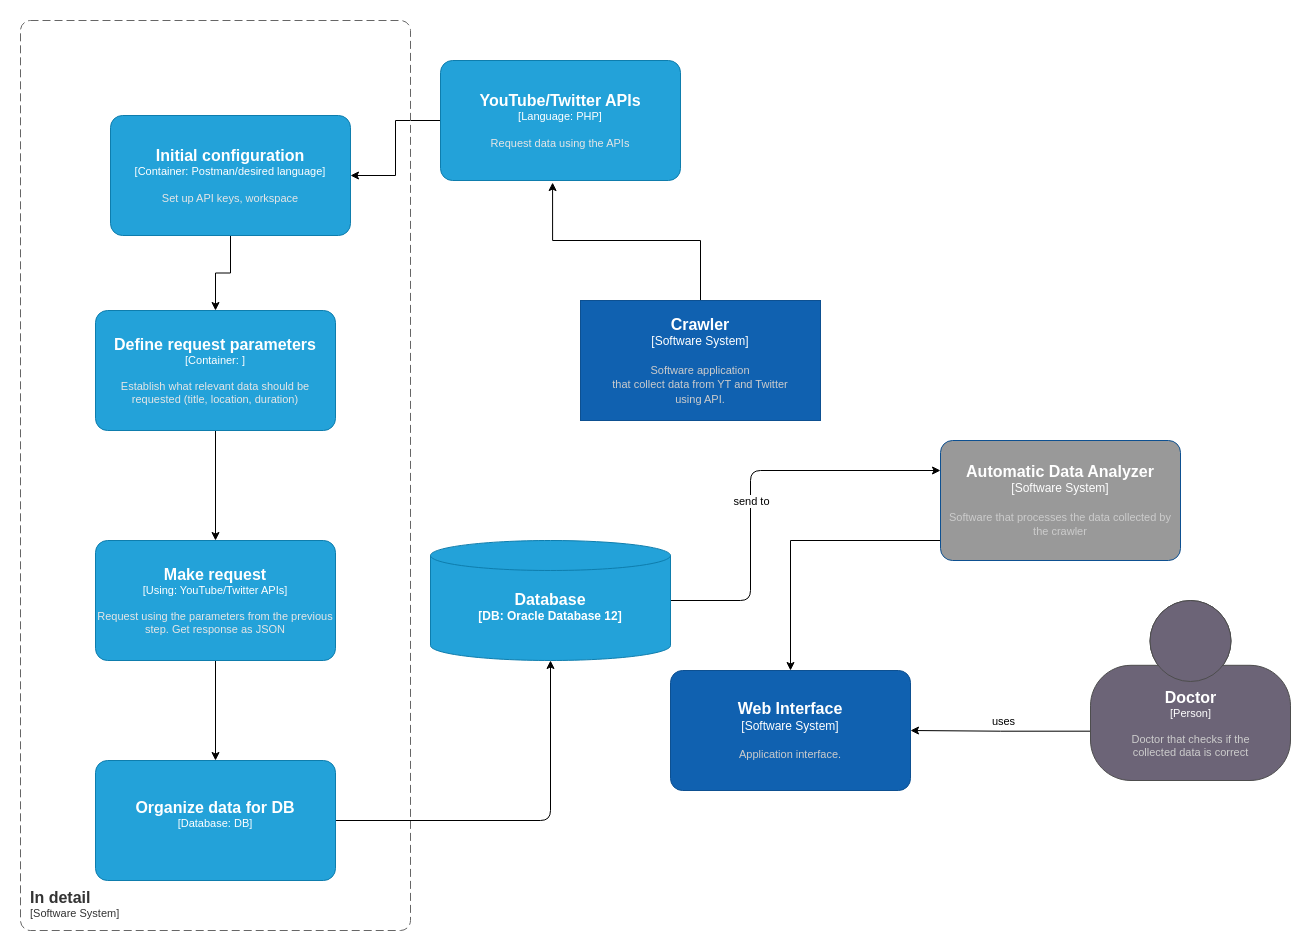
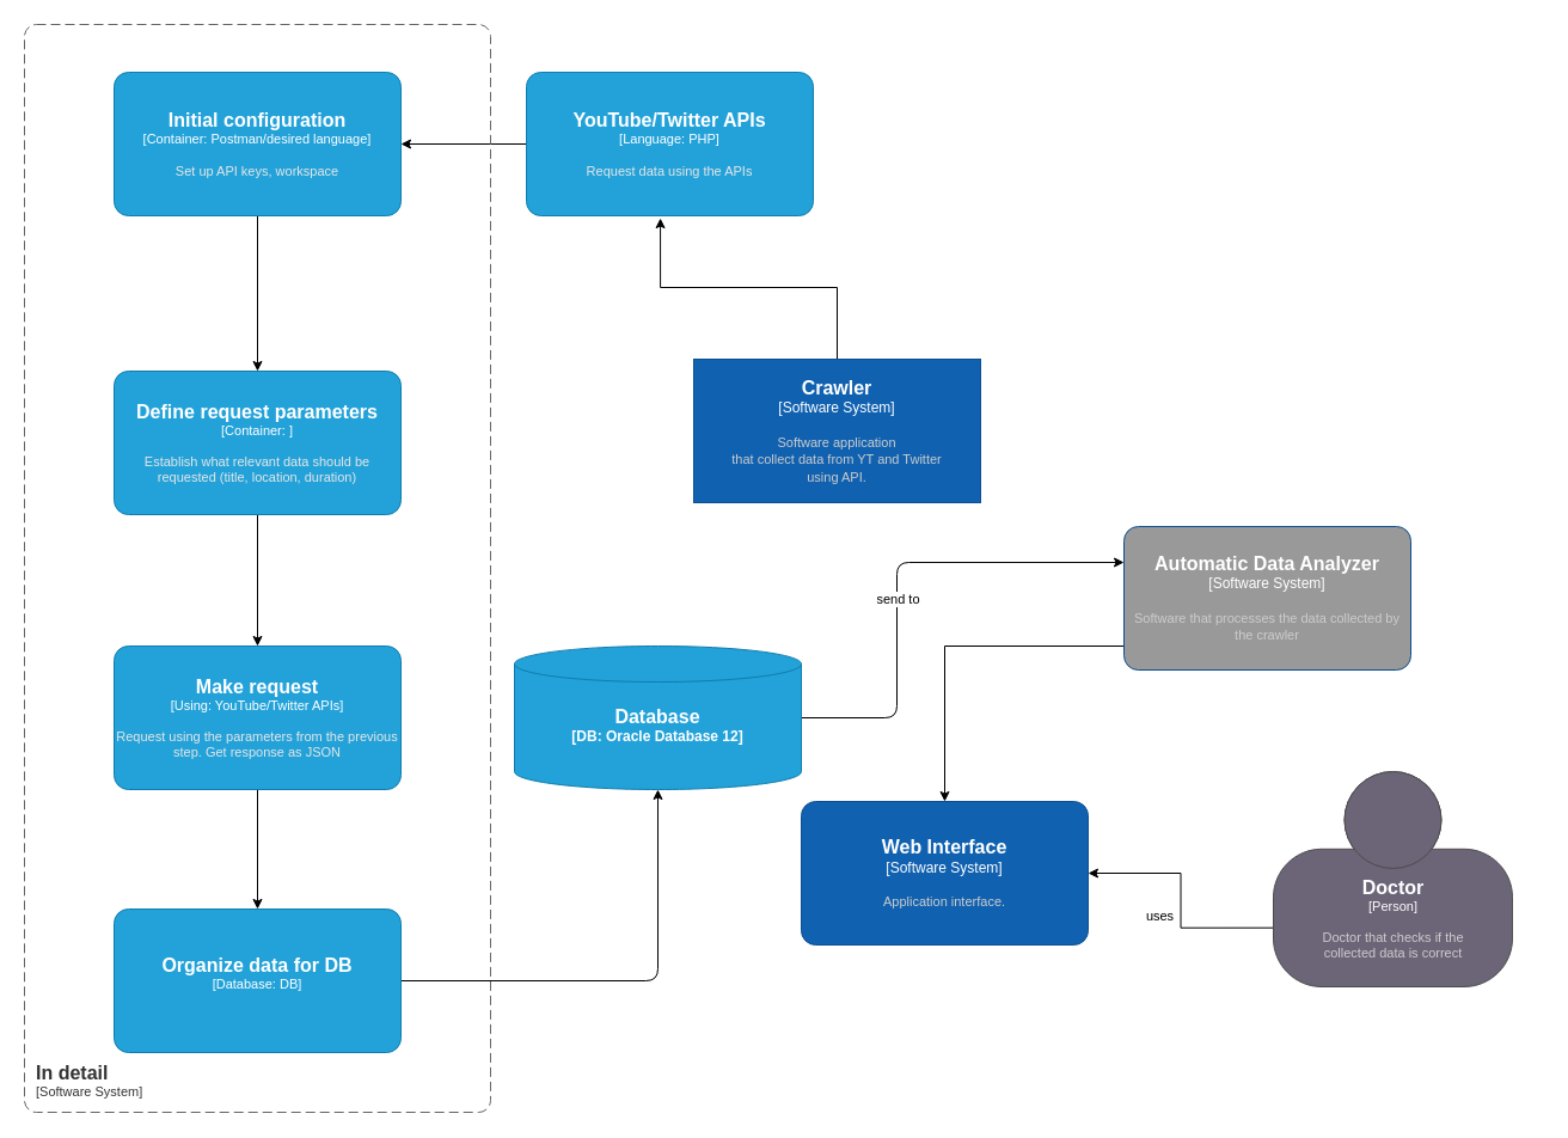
- <mxCell id="17" value="&lt;font style=&quot;font-size: 16px&quot;&gt;&lt;b&gt;Initial configuration&lt;/b&gt;&lt;/font&gt;&lt;div&gt;[Container: Postman/desired language]&lt;/div&gt;&lt;br&gt;&lt;div&gt;&lt;font style=&quot;font-size: 11px&quot;&gt;&lt;font color=&quot;#E6E6E6&quot;&gt;Set up API keys, workspace&lt;/font&gt;&lt;/div&gt;" style="rounded=1;whiteSpace=wrap;html=1;fontSize=11;labelBackgroundColor=none;fillColor=#23A2D9;fontColor=#ffffff;align=center;arcSize=10;strokeColor=#0E7DAD;metaEdit=1;resizable=0;points=[[0.25,0,0],[0.5,0,0],[0.75,0,0],[1,0.25,0],[1,0.5,0],[1,0.75,0],[0.75,1,0],[0.5,1,0],[0.25,1,0],[0,0.75,0],[0,0.5,0],[0,0.25,0]];" parent="1" vertex="1"><mxGeometry x="110" y="115" width="240" height="120" as="geometry" /></mxCell>
+ <mxCell id="17" value="&lt;font style=&quot;font-size: 16px&quot;&gt;&lt;b&gt;Initial configuration&lt;/b&gt;&lt;/font&gt;&lt;div&gt;[Container: Postman/desired language]&lt;/div&gt;&lt;br&gt;&lt;div&gt;&lt;font style=&quot;font-size: 11px&quot;&gt;&lt;font color=&quot;#E6E6E6&quot;&gt;Set up API keys, workspace&lt;/font&gt;&lt;/div&gt;" style="rounded=1;whiteSpace=wrap;html=1;fontSize=11;labelBackgroundColor=none;fillColor=#23A2D9;fontColor=#ffffff;align=center;arcSize=10;strokeColor=#0E7DAD;metaEdit=1;resizable=0;points=[[0.25,0,0],[0.5,0,0],[0.75,0,0],[1,0.25,0],[1,0.5,0],[1,0.75,0],[0.75,1,0],[0.5,1,0],[0.25,1,0],[0,0.75,0],[0,0.5,0],[0,0.25,0]];" parent="1" vertex="1"><mxGeometry x="95" y="60" width="240" height="120" as="geometry" /></mxCell>
- <mxCell id="23" value="&lt;font style=&quot;font-size: 16px&quot;&gt;&lt;b&gt;Doctor&lt;/b&gt;&lt;/font&gt;&lt;div&gt;[Person]&lt;/div&gt;&lt;br&gt;&lt;div&gt;&lt;font style=&quot;font-size: 11px&quot;&gt;&lt;font color=&quot;#cccccc&quot;&gt;Doctor that checks if the&#10; collected data is correct&lt;/font&gt;&lt;/div&gt;" style="html=1;fontSize=11;dashed=0;whitespace=wrap;fillColor=#6C6477;strokeColor=#4D4D4D;fontColor=#ffffff;shape=mxgraph.c4.person2;align=center;metaEdit=1;points=[[0.5,0,0],[1,0.5,0],[1,0.75,0],[0.75,1,0],[0.5,1,0],[0.25,1,0],[0,0.75,0],[0,0.5,0]];resizable=0;" parent="1" vertex="1"><mxGeometry x="1090" y="600" width="200" height="180" as="geometry" /></mxCell>
+ <mxCell id="23" value="&lt;font style=&quot;font-size: 16px&quot;&gt;&lt;b&gt;Doctor&lt;/b&gt;&lt;/font&gt;&lt;div&gt;[Person]&lt;/div&gt;&lt;br&gt;&lt;div&gt;&lt;font style=&quot;font-size: 11px&quot;&gt;&lt;font color=&quot;#cccccc&quot;&gt;Doctor that checks if the&#10; collected data is correct&lt;/font&gt;&lt;/div&gt;" style="html=1;fontSize=11;dashed=0;whitespace=wrap;fillColor=#6C6477;strokeColor=#4D4D4D;fontColor=#ffffff;shape=mxgraph.c4.person2;align=center;metaEdit=1;points=[[0.5,0,0],[1,0.5,0],[1,0.75,0],[0.75,1,0],[0.5,1,0],[0.25,1,0],[0,0.75,0],[0,0.5,0]];resizable=0;" parent="1" vertex="1"><mxGeometry x="1065" y="645" width="200" height="180" as="geometry" /></mxCell>
